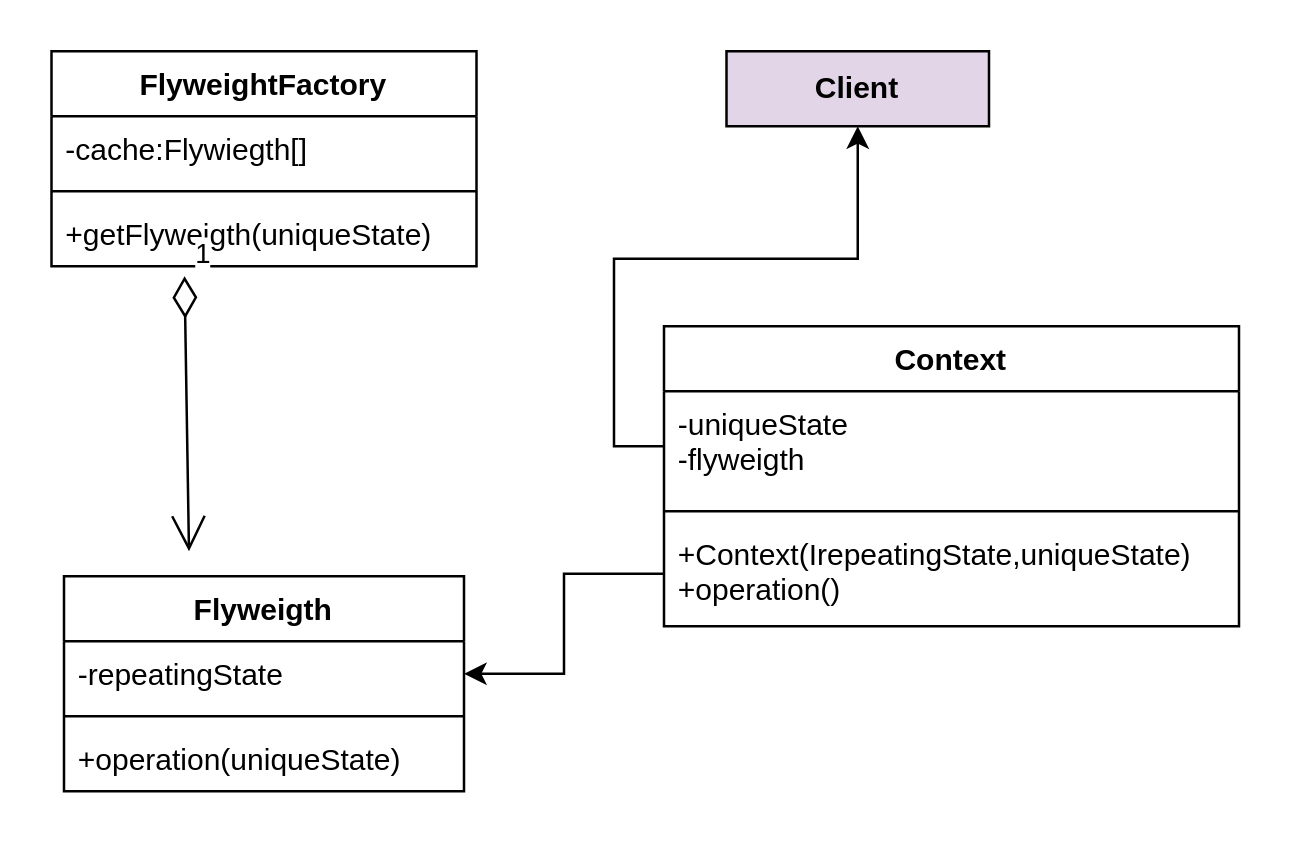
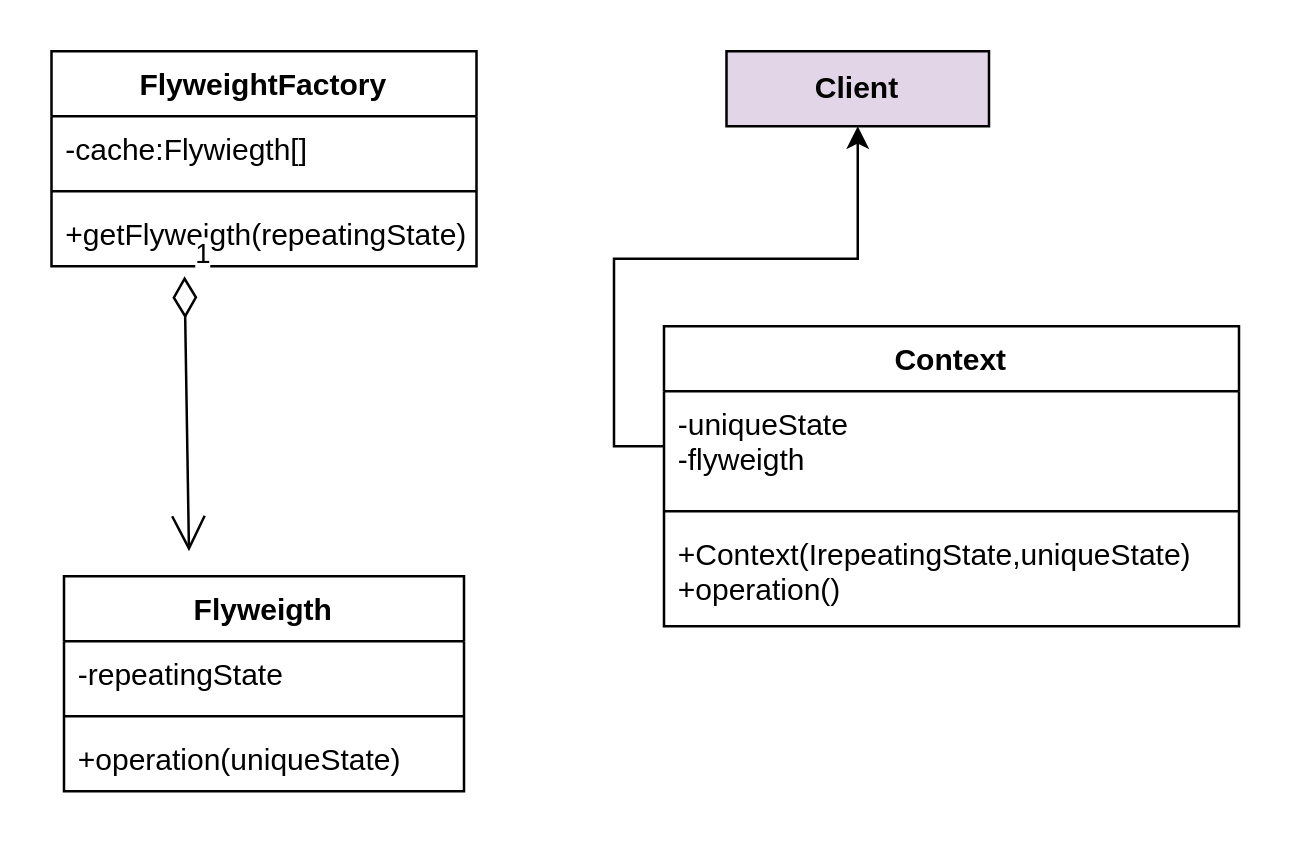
- <mxCell id="5" value="+getFlyweigth(uniqueState)" style="text;strokeColor=none;fillColor=none;align=left;verticalAlign=top;spacingLeft=4;spacingRight=4;overflow=hidden;rotatable=0;points=[[0,0.5],[1,0.5]];portConstraint=eastwest;whiteSpace=wrap;html=1;" vertex="1" parent="2"><mxGeometry y="60" width="170" height="26" as="geometry" /></mxCell>
+ <mxCell id="5" value="+getFlyweigth(repeatingState)" style="text;strokeColor=none;fillColor=none;align=left;verticalAlign=top;spacingLeft=4;spacingRight=4;overflow=hidden;rotatable=0;points=[[0,0.5],[1,0.5]];portConstraint=eastwest;whiteSpace=wrap;html=1;" vertex="1" parent="2"><mxGeometry y="60" width="170" height="26" as="geometry" /></mxCell>
- <mxCell id="16" value="" style="edgeStyle=orthogonalEdgeStyle;rounded=0;orthogonalLoop=1;jettySize=auto;html=1;" edge="1" parent="1" source="14" target="7"><mxGeometry relative="1" as="geometry" /></mxCell>
